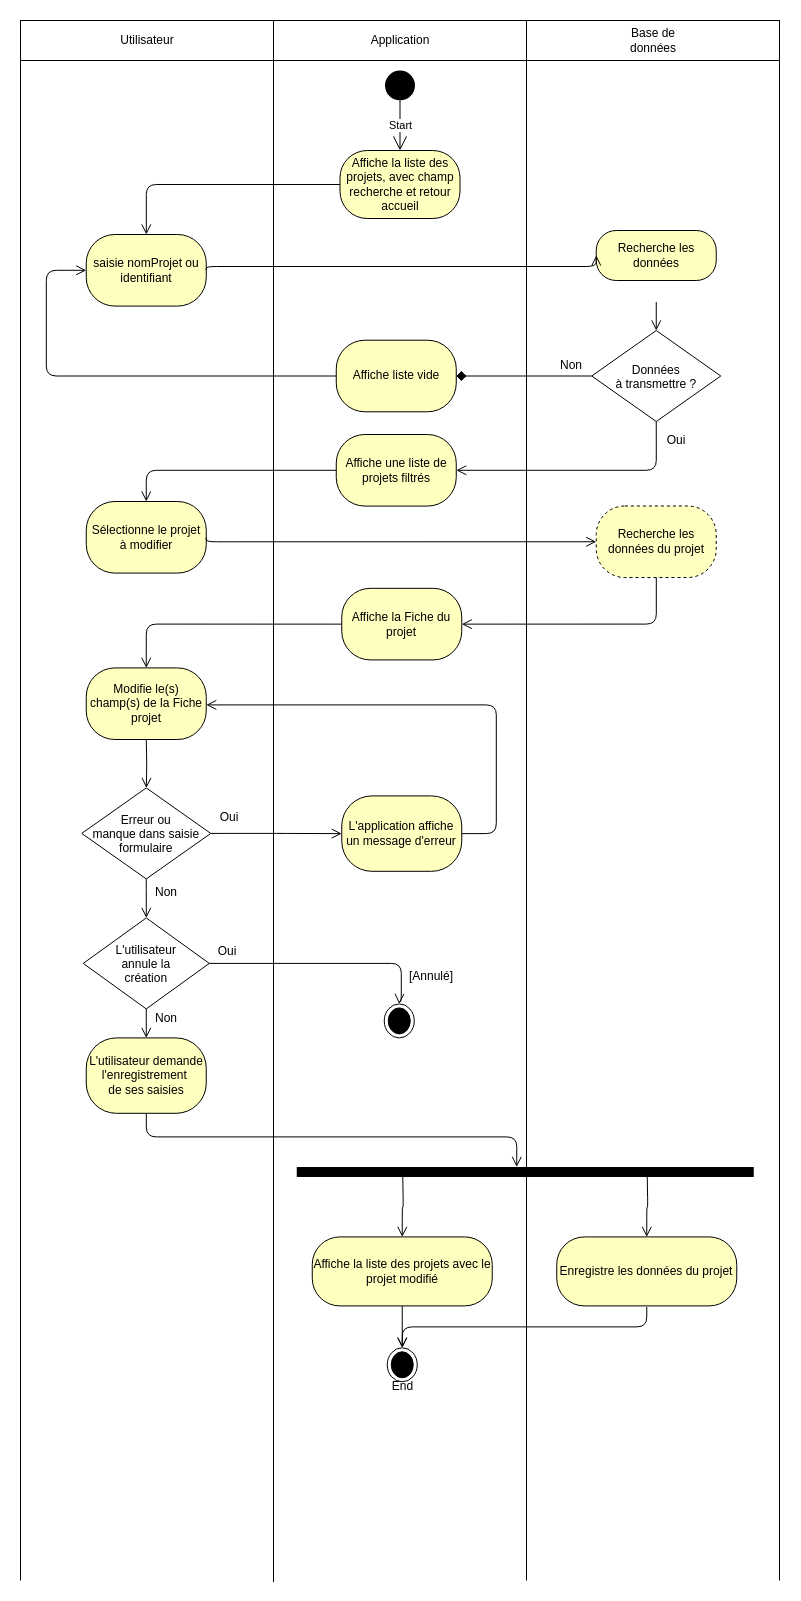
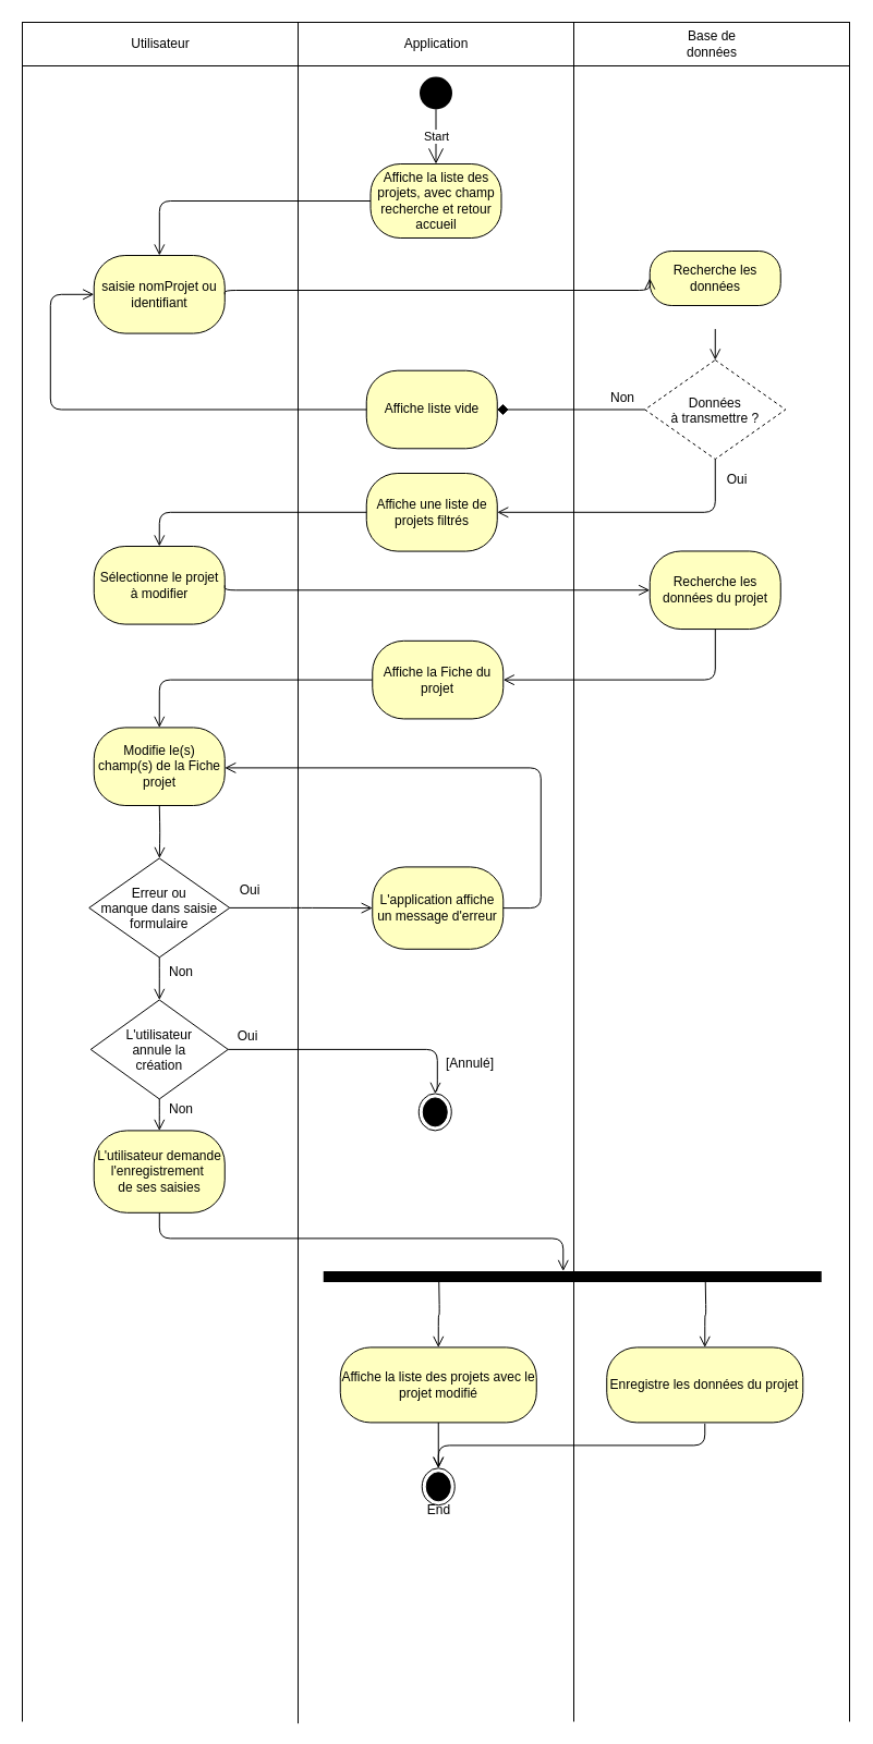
- <mxCell id="43" value="Données &#10;à transmettre ?" style="rhombus;" vertex="1" parent="3"><mxGeometry x="571.25" y="310" width="129" height="91" as="geometry" /></mxCell>
+ <mxCell id="43" value="Données &#10;à transmettre ?" style="rhombus;dashed=1;" vertex="1" parent="3"><mxGeometry x="571.25" y="310" width="129" height="91" as="geometry" /></mxCell>
- <mxCell id="46" value="&lt;span&gt;Recherche les données du projet&lt;/span&gt;" style="rounded=1;whiteSpace=wrap;html=1;arcSize=40;fontColor=#000000;fillColor=#ffffc0;strokeColor=#000000;dashed=1;" vertex="1" parent="3"><mxGeometry x="575.75" y="485.469" width="120" height="71.58" as="geometry" /></mxCell>
+ <mxCell id="46" value="&lt;span&gt;Recherche les données du projet&lt;/span&gt;" style="rounded=1;whiteSpace=wrap;html=1;arcSize=40;fontColor=#000000;fillColor=#ffffc0;strokeColor=#000000;" vertex="1" parent="3"><mxGeometry x="575.75" y="485.469" width="120" height="71.58" as="geometry" /></mxCell>
